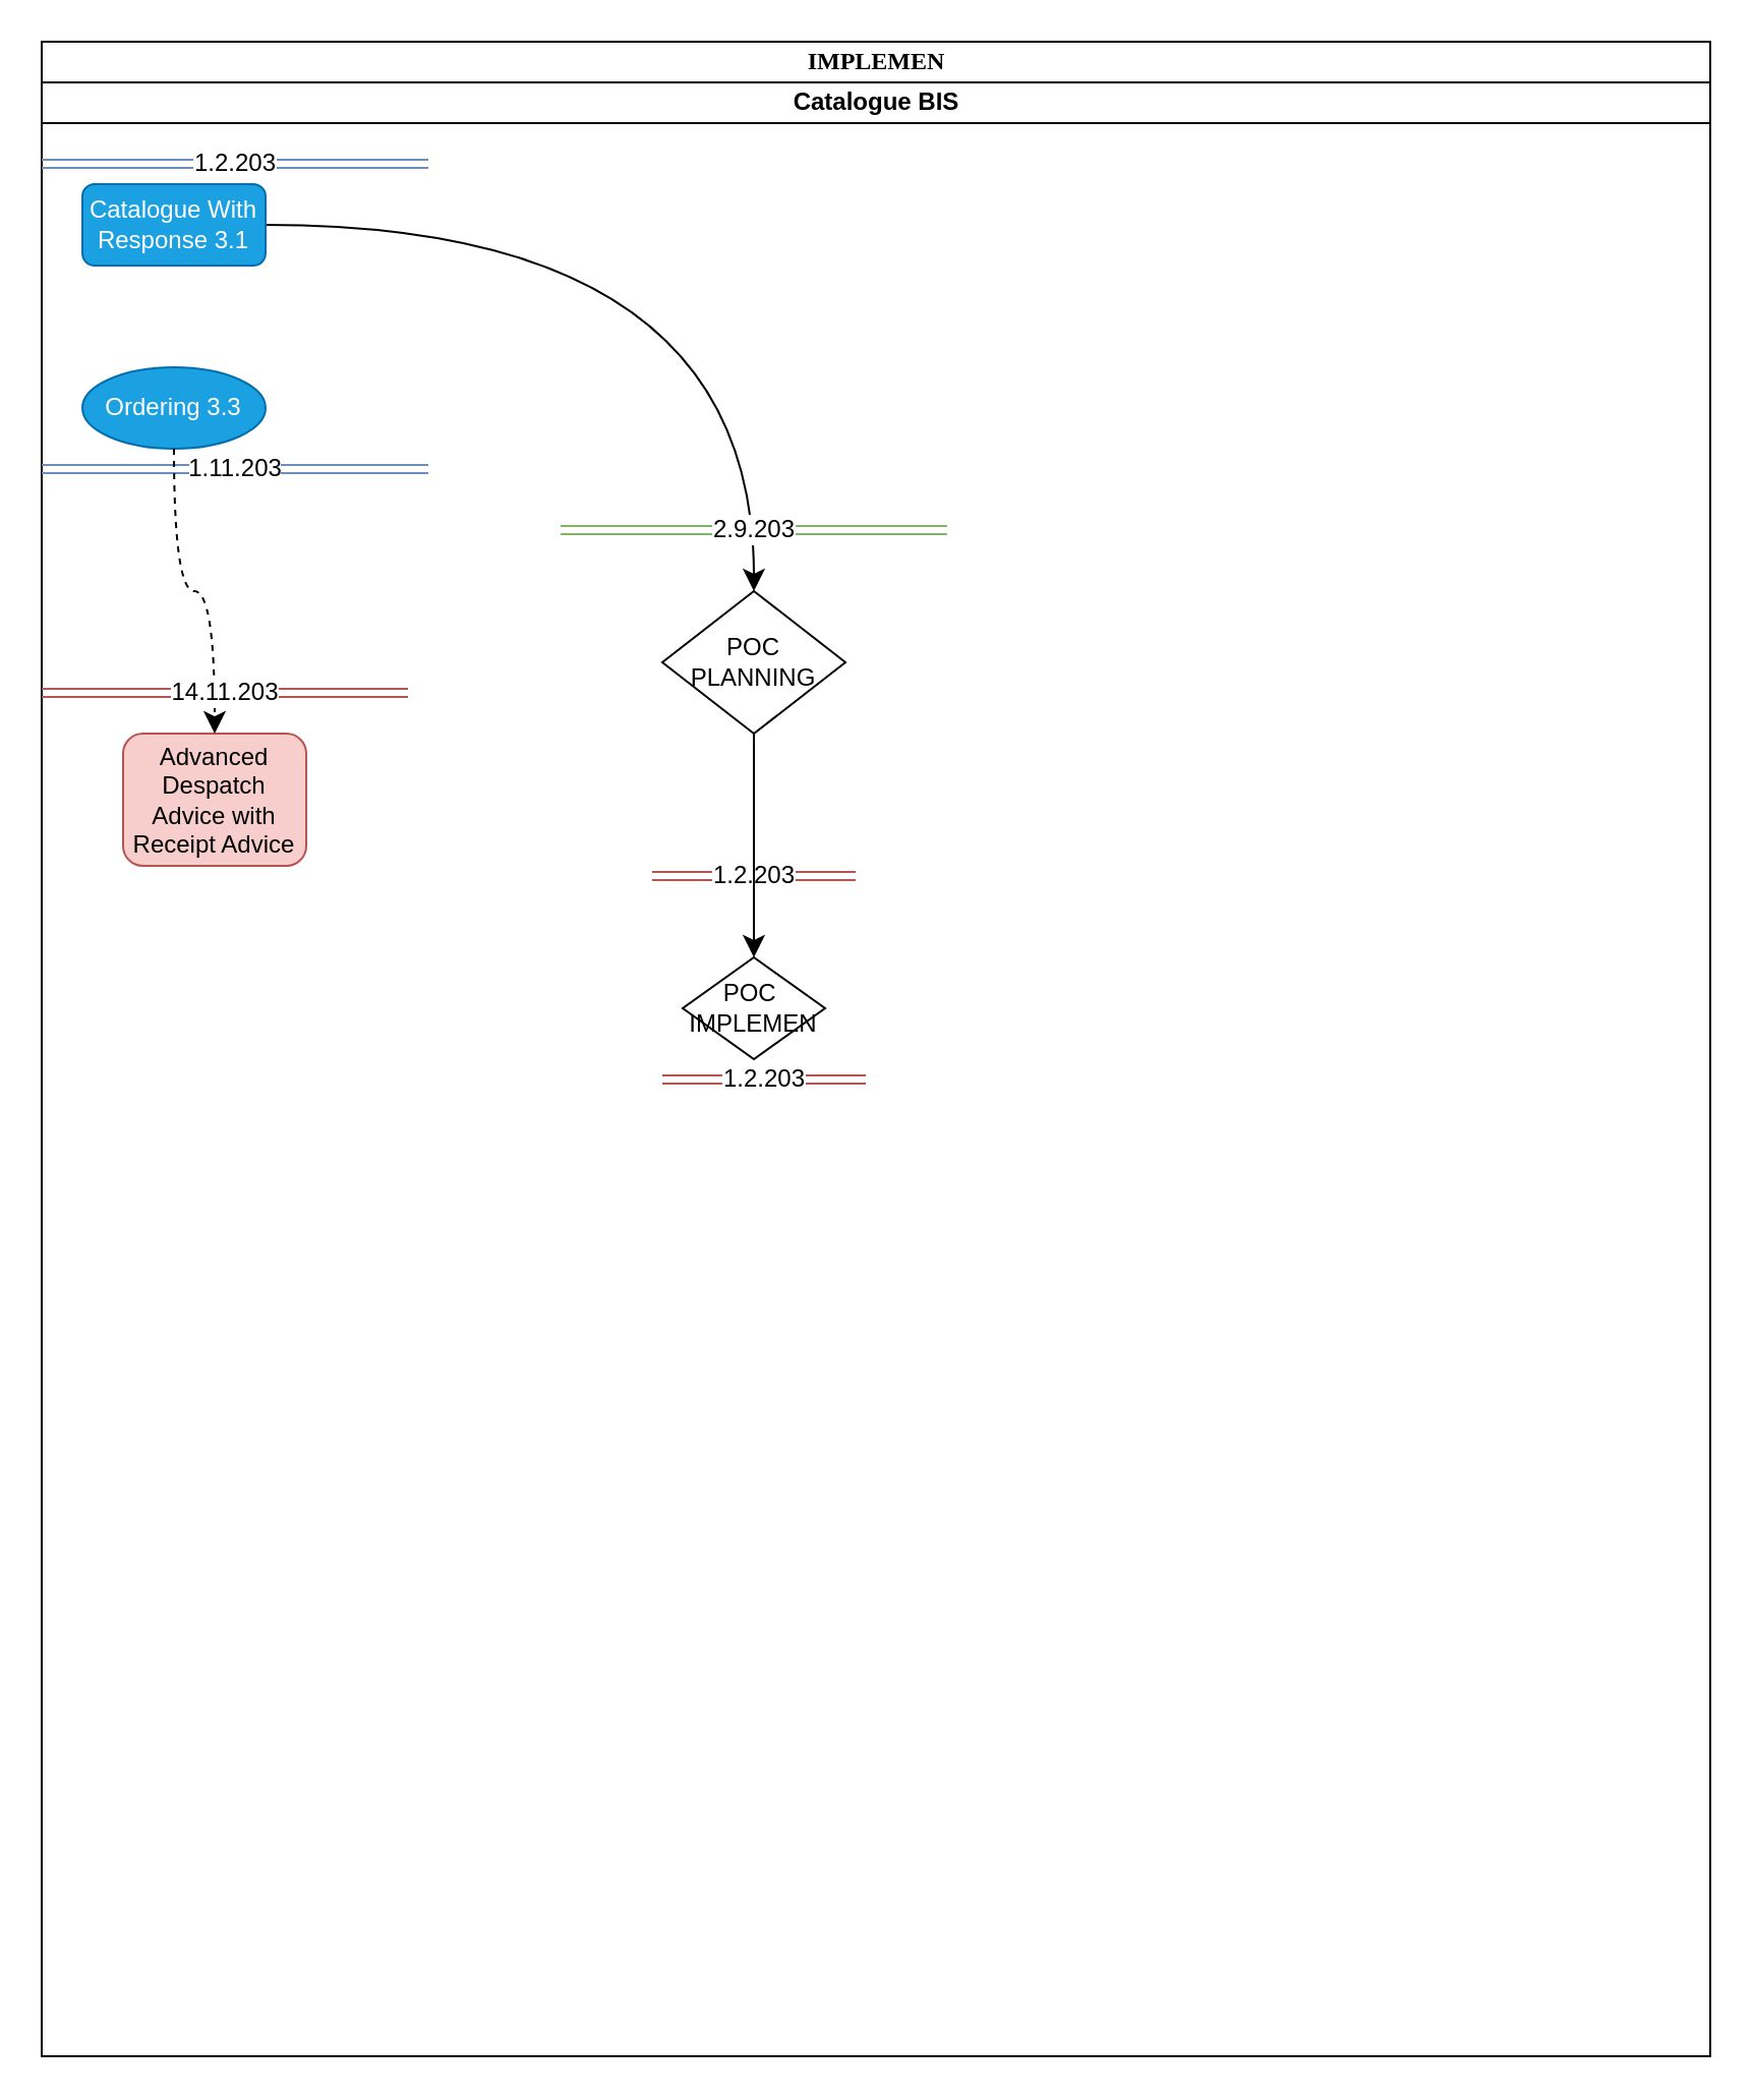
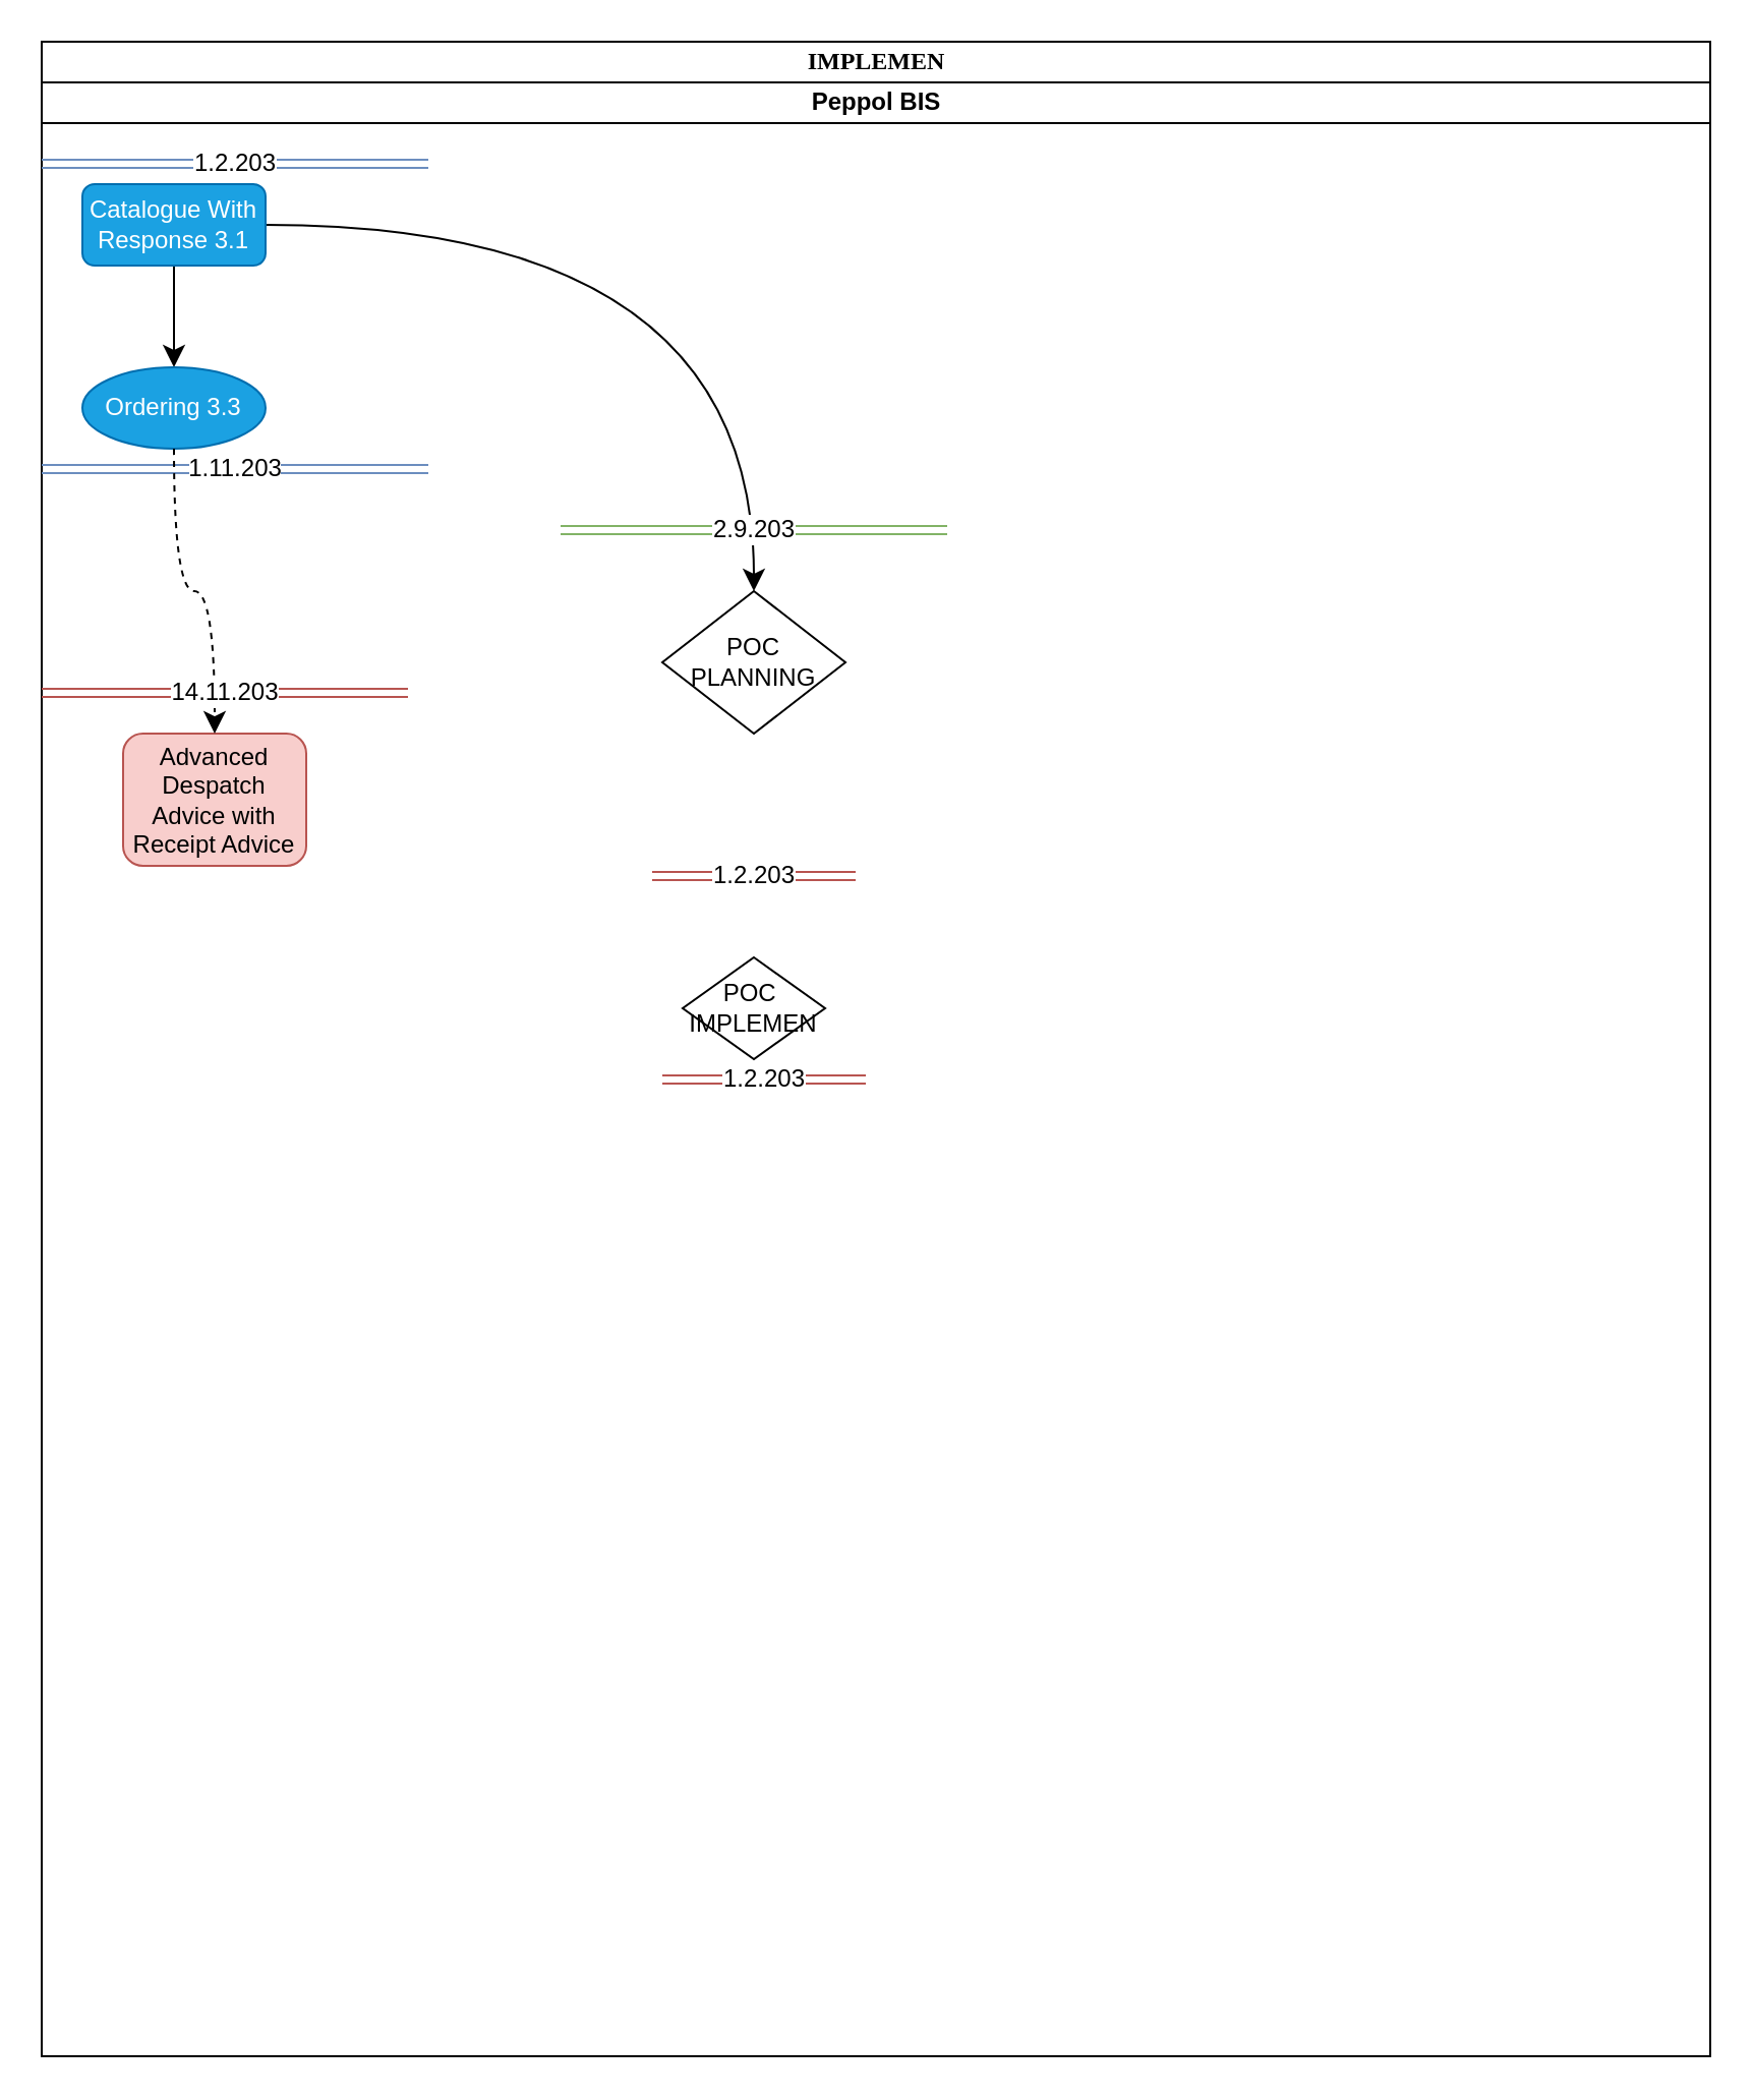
- <mxCell id="3" value="Catalogue BIS" style="swimlane;html=1;startSize=20;" parent="2" vertex="1"><mxGeometry y="20" width="820" height="970" as="geometry" /></mxCell>
+ <mxCell id="3" value="Peppol BIS" style="swimlane;html=1;startSize=20;" parent="2" vertex="1"><mxGeometry y="20" width="820" height="970" as="geometry" /></mxCell>
+ <mxCell id="4" style="edgeStyle=orthogonalEdgeStyle;rounded=0;orthogonalLoop=1;jettySize=auto;html=1;entryX=0.5;entryY=0;entryDx=0;entryDy=0;fontSize=12;startSize=8;endSize=8;curved=1;exitX=0.5;exitY=1;exitDx=0;exitDy=0;" parent="3" source="6" target="8" edge="1"><mxGeometry relative="1" as="geometry"><mxPoint x="65.0" y="109.17" as="sourcePoint" /></mxGeometry></mxCell>
- <mxCell id="14" style="edgeStyle=none;curved=1;rounded=0;orthogonalLoop=1;jettySize=auto;html=1;entryX=0.5;entryY=0;entryDx=0;entryDy=0;fontSize=12;startSize=8;endSize=8;" parent="3" source="15" target="16" edge="1"><mxGeometry relative="1" as="geometry" /></mxCell>
